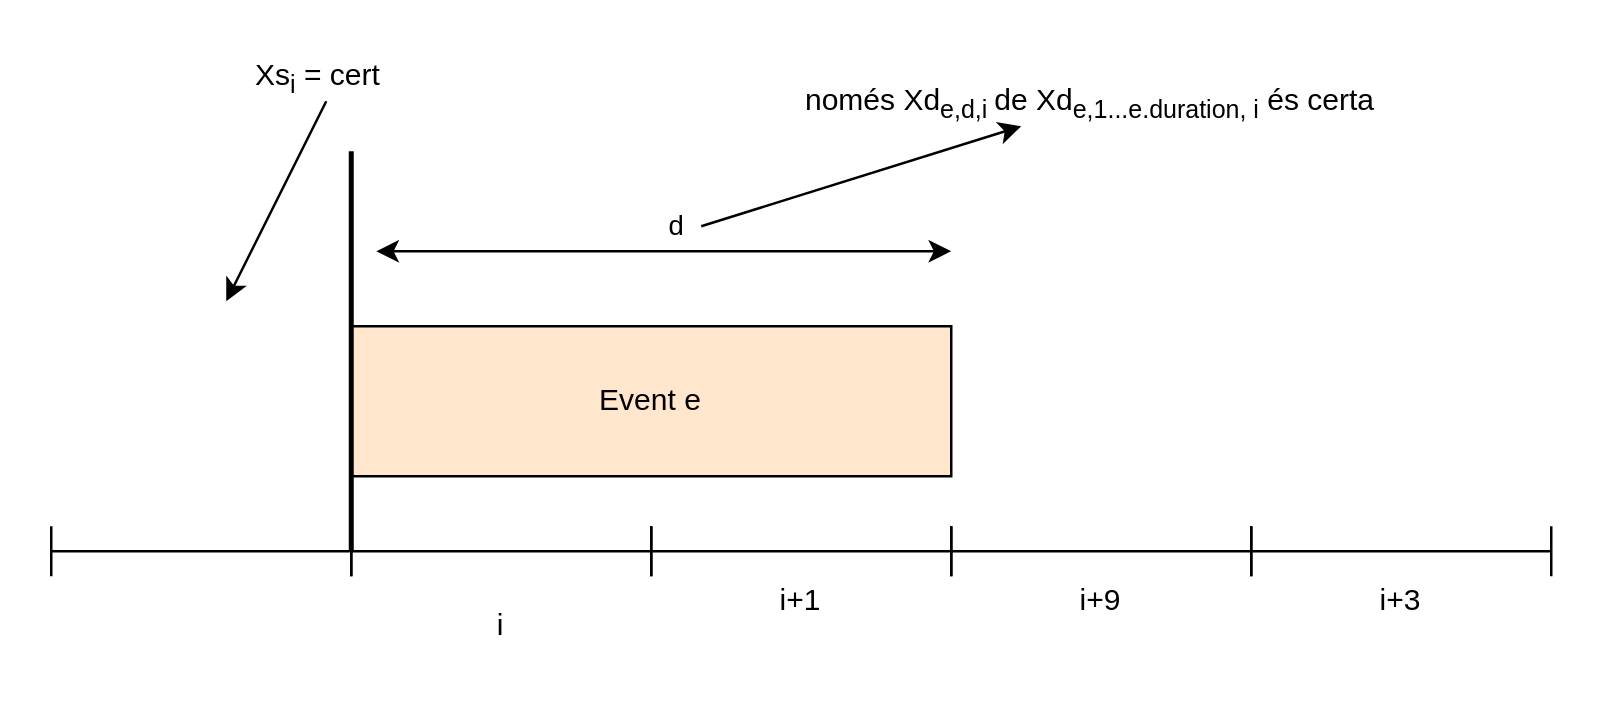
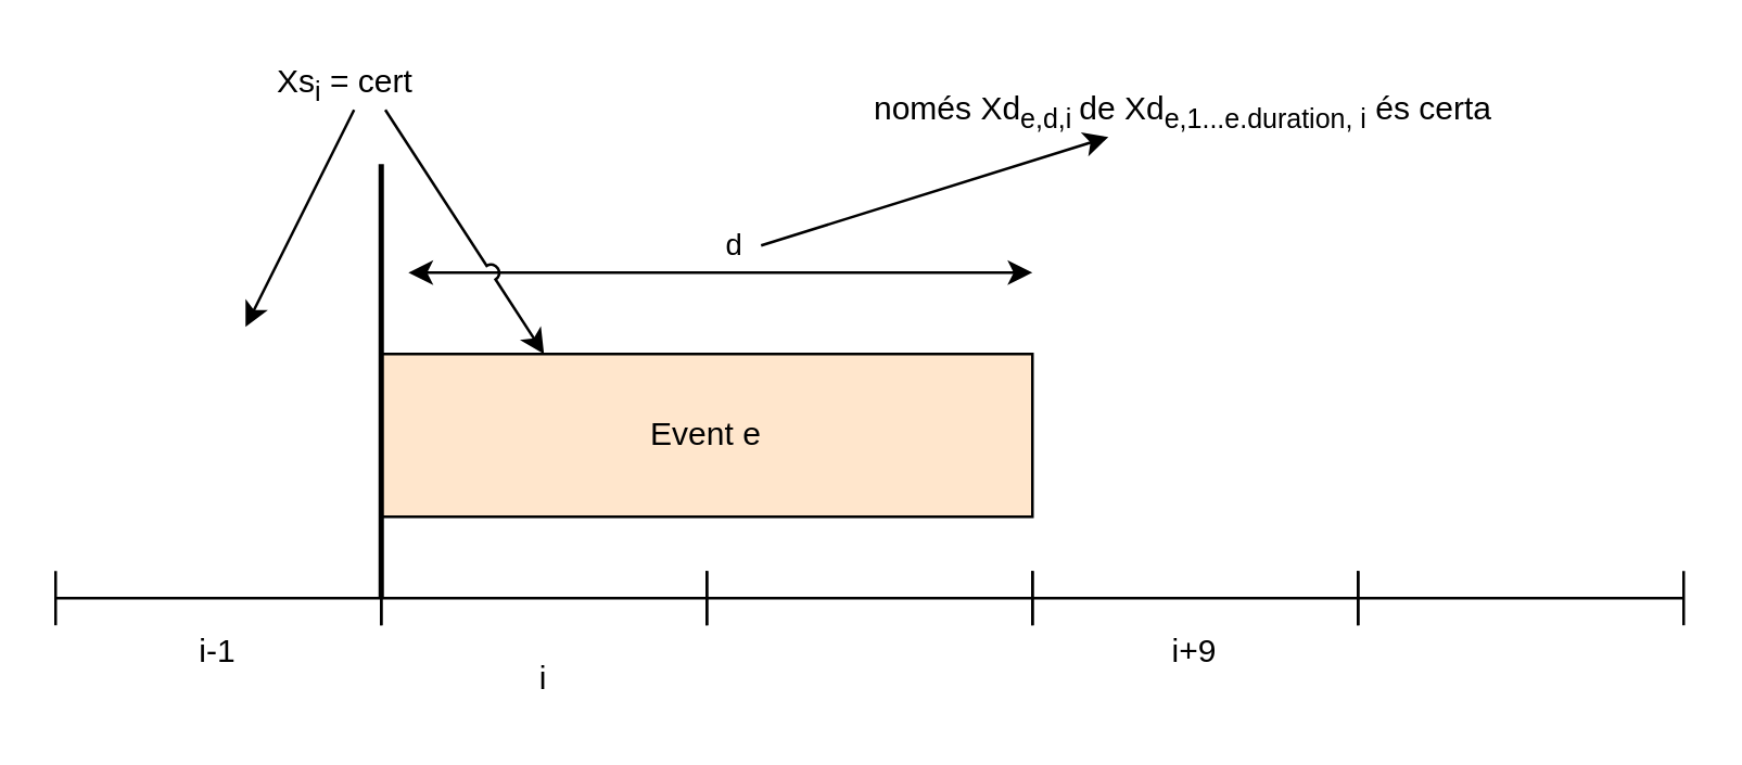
+ <mxCell id="19" style="edgeStyle=none;rounded=0;orthogonalLoop=1;jettySize=auto;html=1;entryX=0.25;entryY=0;entryDx=0;entryDy=0;startArrow=none;startFill=0;endArrow=classic;endFill=1;jumpStyle=arc;" edge="1" parent="1" source="15" target="7"><mxGeometry relative="1" as="geometry" /></mxCell>
+ <mxCell id="8" value="i-1" style="text;html=1;strokeColor=none;fillColor=none;align=center;verticalAlign=middle;whiteSpace=wrap;rounded=0;" vertex="1" parent="1"><mxGeometry x="60" y="230" width="40" height="20" as="geometry" /></mxCell>
- <mxCell id="10" value="i+1" style="text;html=1;strokeColor=none;fillColor=none;align=center;verticalAlign=middle;whiteSpace=wrap;rounded=0;" vertex="1" parent="1"><mxGeometry x="300" y="230" width="40" height="20" as="geometry" /></mxCell>
- <mxCell id="12" value="i+3" style="text;html=1;strokeColor=none;fillColor=none;align=center;verticalAlign=middle;whiteSpace=wrap;rounded=0;" vertex="1" parent="1"><mxGeometry x="540" y="230" width="40" height="20" as="geometry" /></mxCell>
